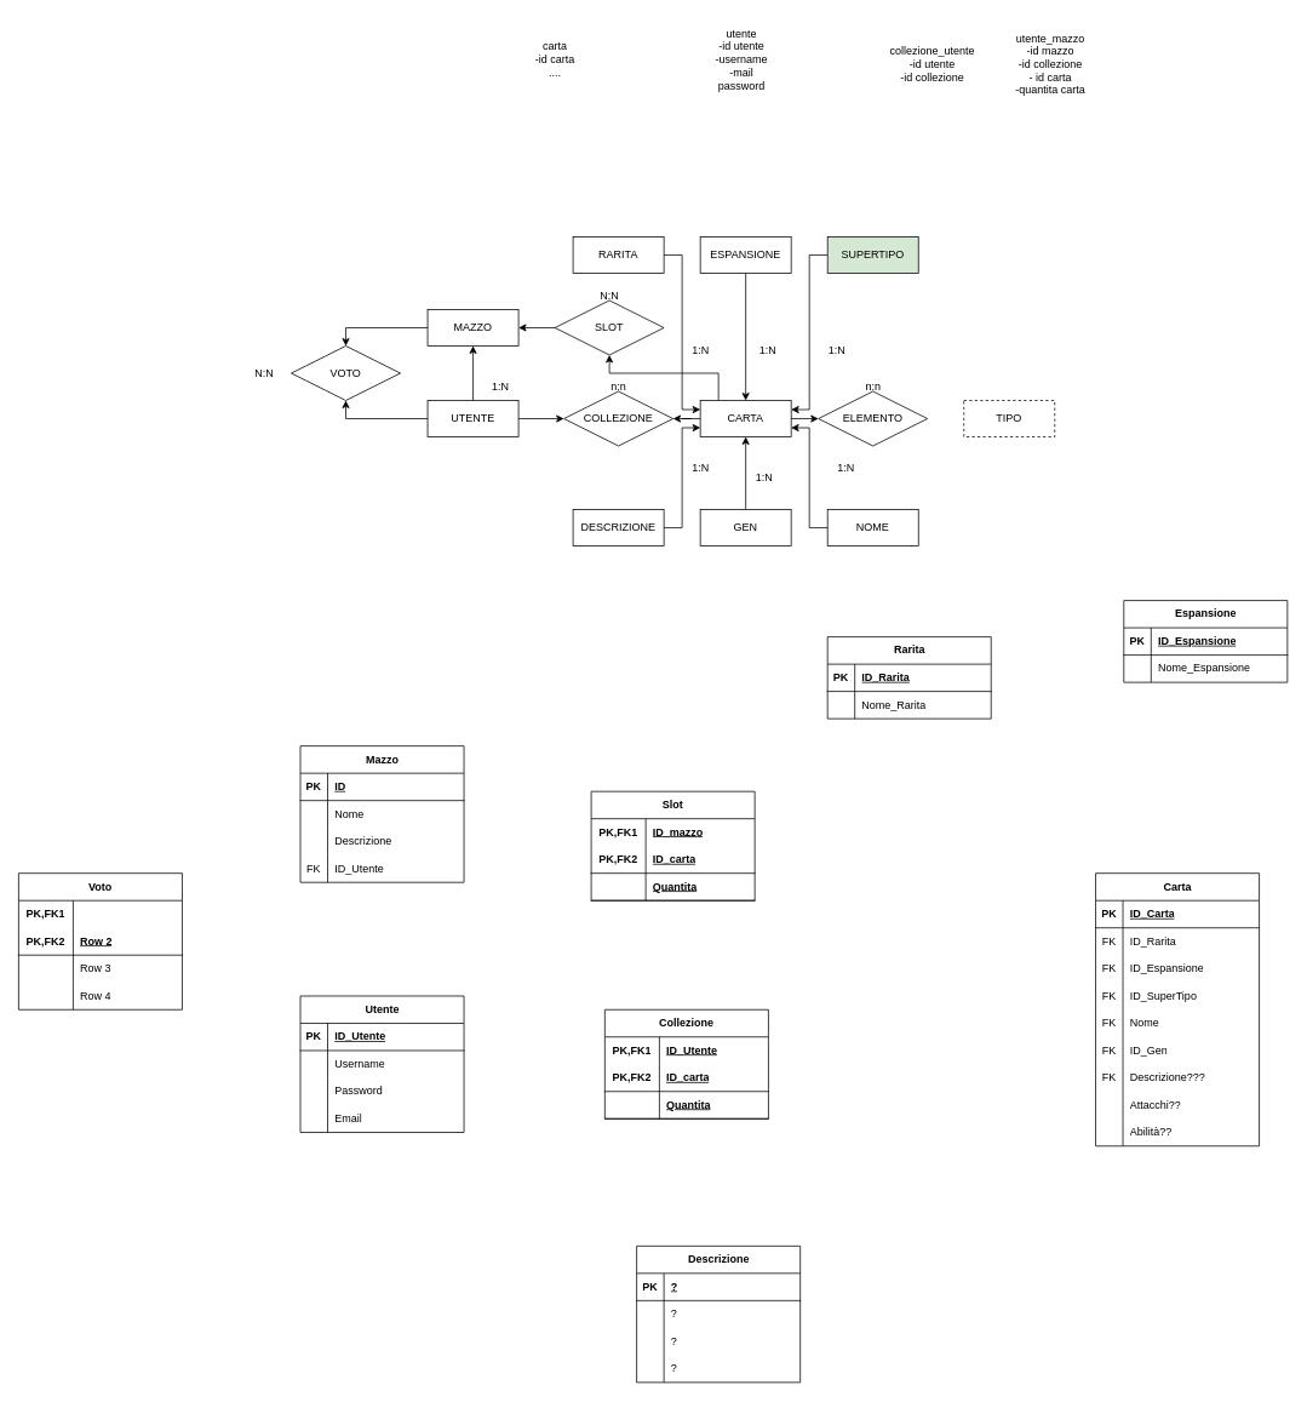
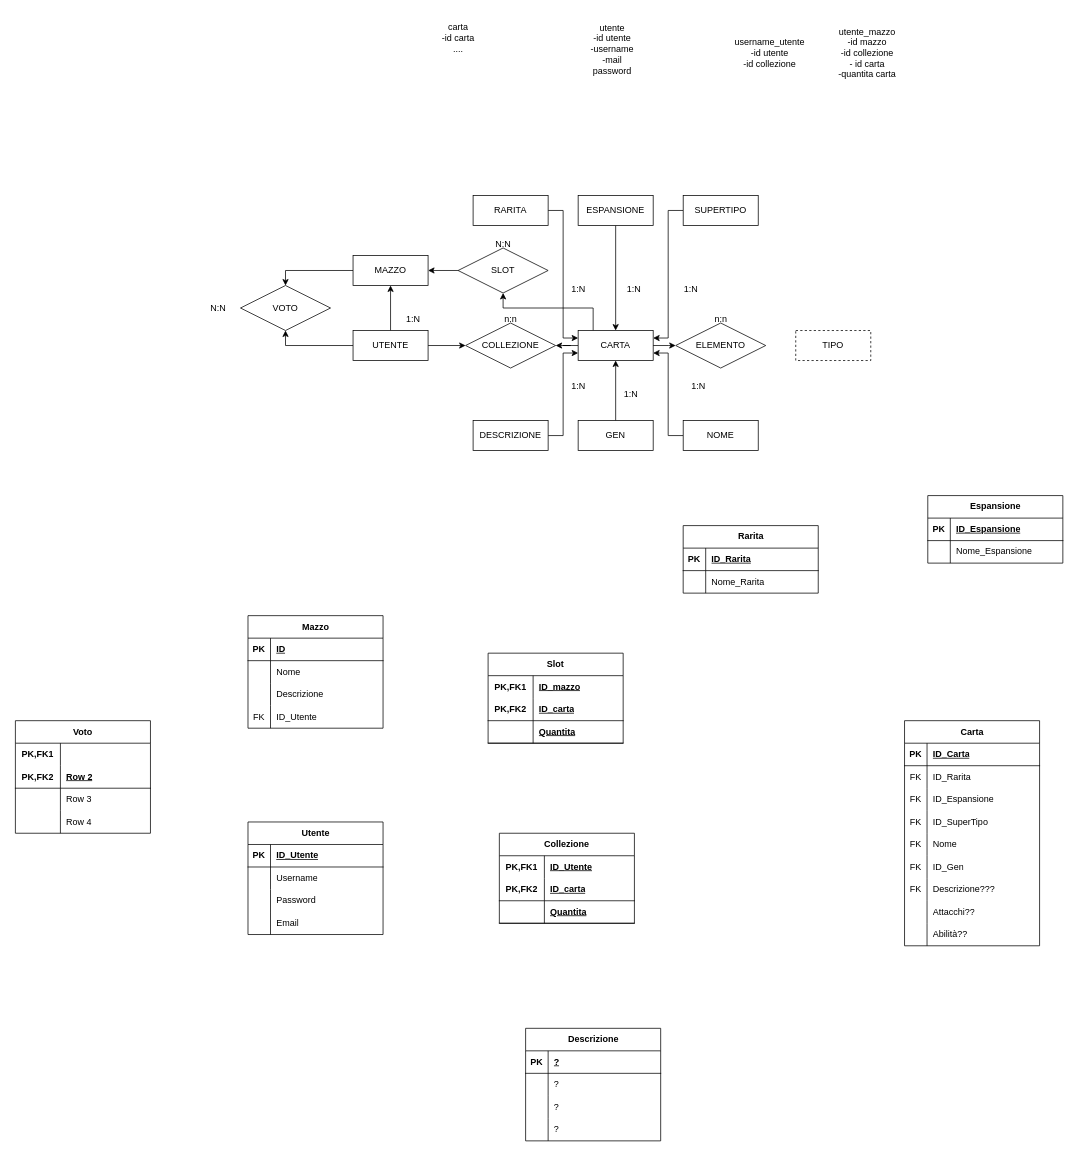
- <mxCell id="35" value="carta&lt;div&gt;-id carta&lt;/div&gt;&lt;div&gt;....&lt;/div&gt;" style="text;html=1;align=center;verticalAlign=middle;resizable=0;points=[];autosize=1;strokeColor=none;fillColor=none;" parent="1" vertex="1"><mxGeometry x="575" y="35" width="70" height="60" as="geometry" /></mxCell>
+ <mxCell id="35" value="carta&lt;div&gt;-id carta&lt;/div&gt;&lt;div&gt;....&lt;/div&gt;" style="text;html=1;align=center;verticalAlign=middle;resizable=0;points=[];autosize=1;strokeColor=none;fillColor=none;" parent="1" vertex="1"><mxGeometry x="575" y="20" width="70" height="60" as="geometry" /></mxCell>
- <mxCell id="34" value="collezione_utente&lt;div&gt;-id utente&lt;/div&gt;&lt;div&gt;-id collezione&lt;/div&gt;" style="text;html=1;align=center;verticalAlign=middle;resizable=0;points=[];autosize=1;strokeColor=none;fillColor=none;" parent="1" vertex="1"><mxGeometry x="965" y="40" width="120" height="60" as="geometry" /></mxCell>
+ <mxCell id="34" value="username_utente&lt;div&gt;-id utente&lt;/div&gt;&lt;div&gt;-id collezione&lt;/div&gt;" style="text;html=1;align=center;verticalAlign=middle;resizable=0;points=[];autosize=1;strokeColor=none;fillColor=none;" parent="1" vertex="1"><mxGeometry x="965" y="40" width="120" height="60" as="geometry" /></mxCell>
- <mxCell id="25" value="SUPERTIPO" style="whiteSpace=wrap;html=1;align=center;fillColor=#d5e8d4;" parent="1" vertex="1"><mxGeometry x="910" y="260" width="100" height="40" as="geometry" /></mxCell>
+ <mxCell id="25" value="SUPERTIPO" style="whiteSpace=wrap;html=1;align=center;" parent="1" vertex="1"><mxGeometry x="910" y="260" width="100" height="40" as="geometry" /></mxCell>
